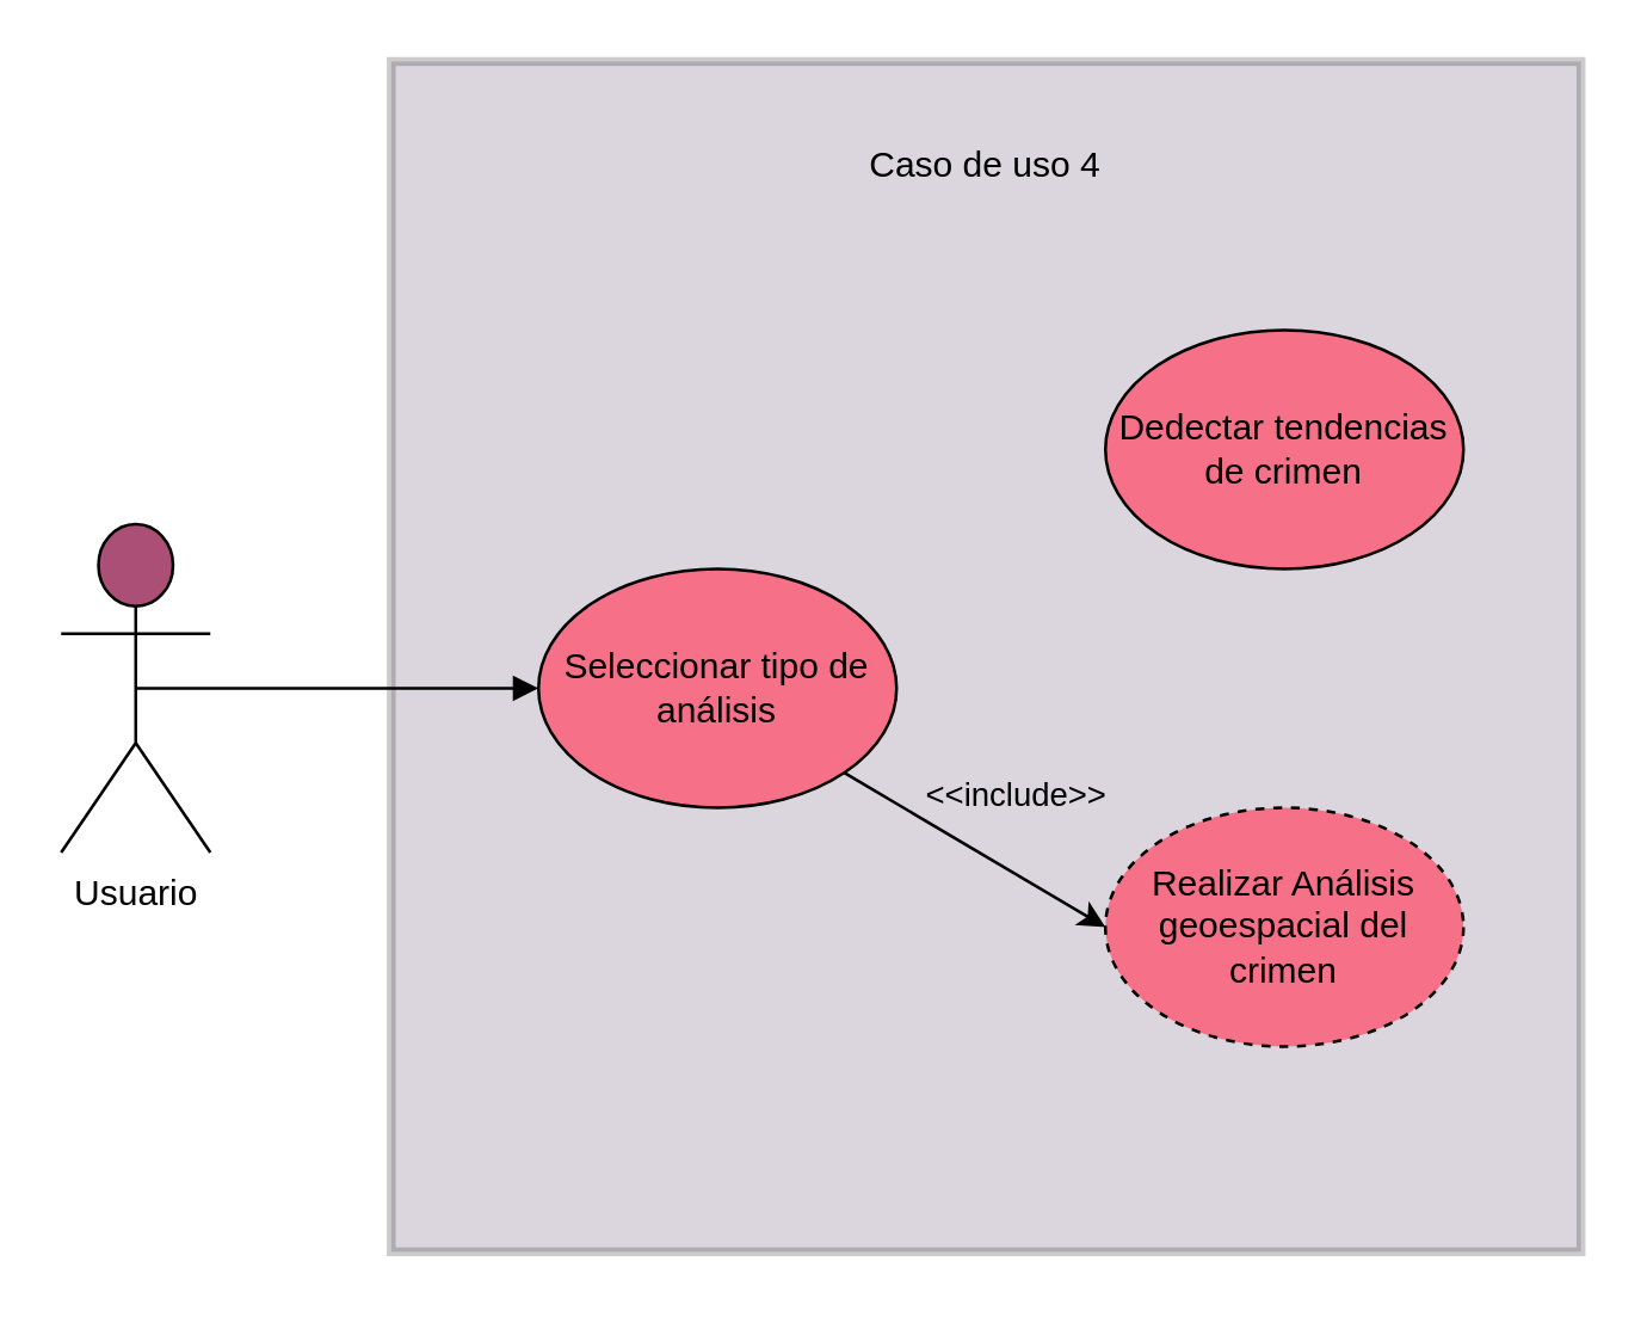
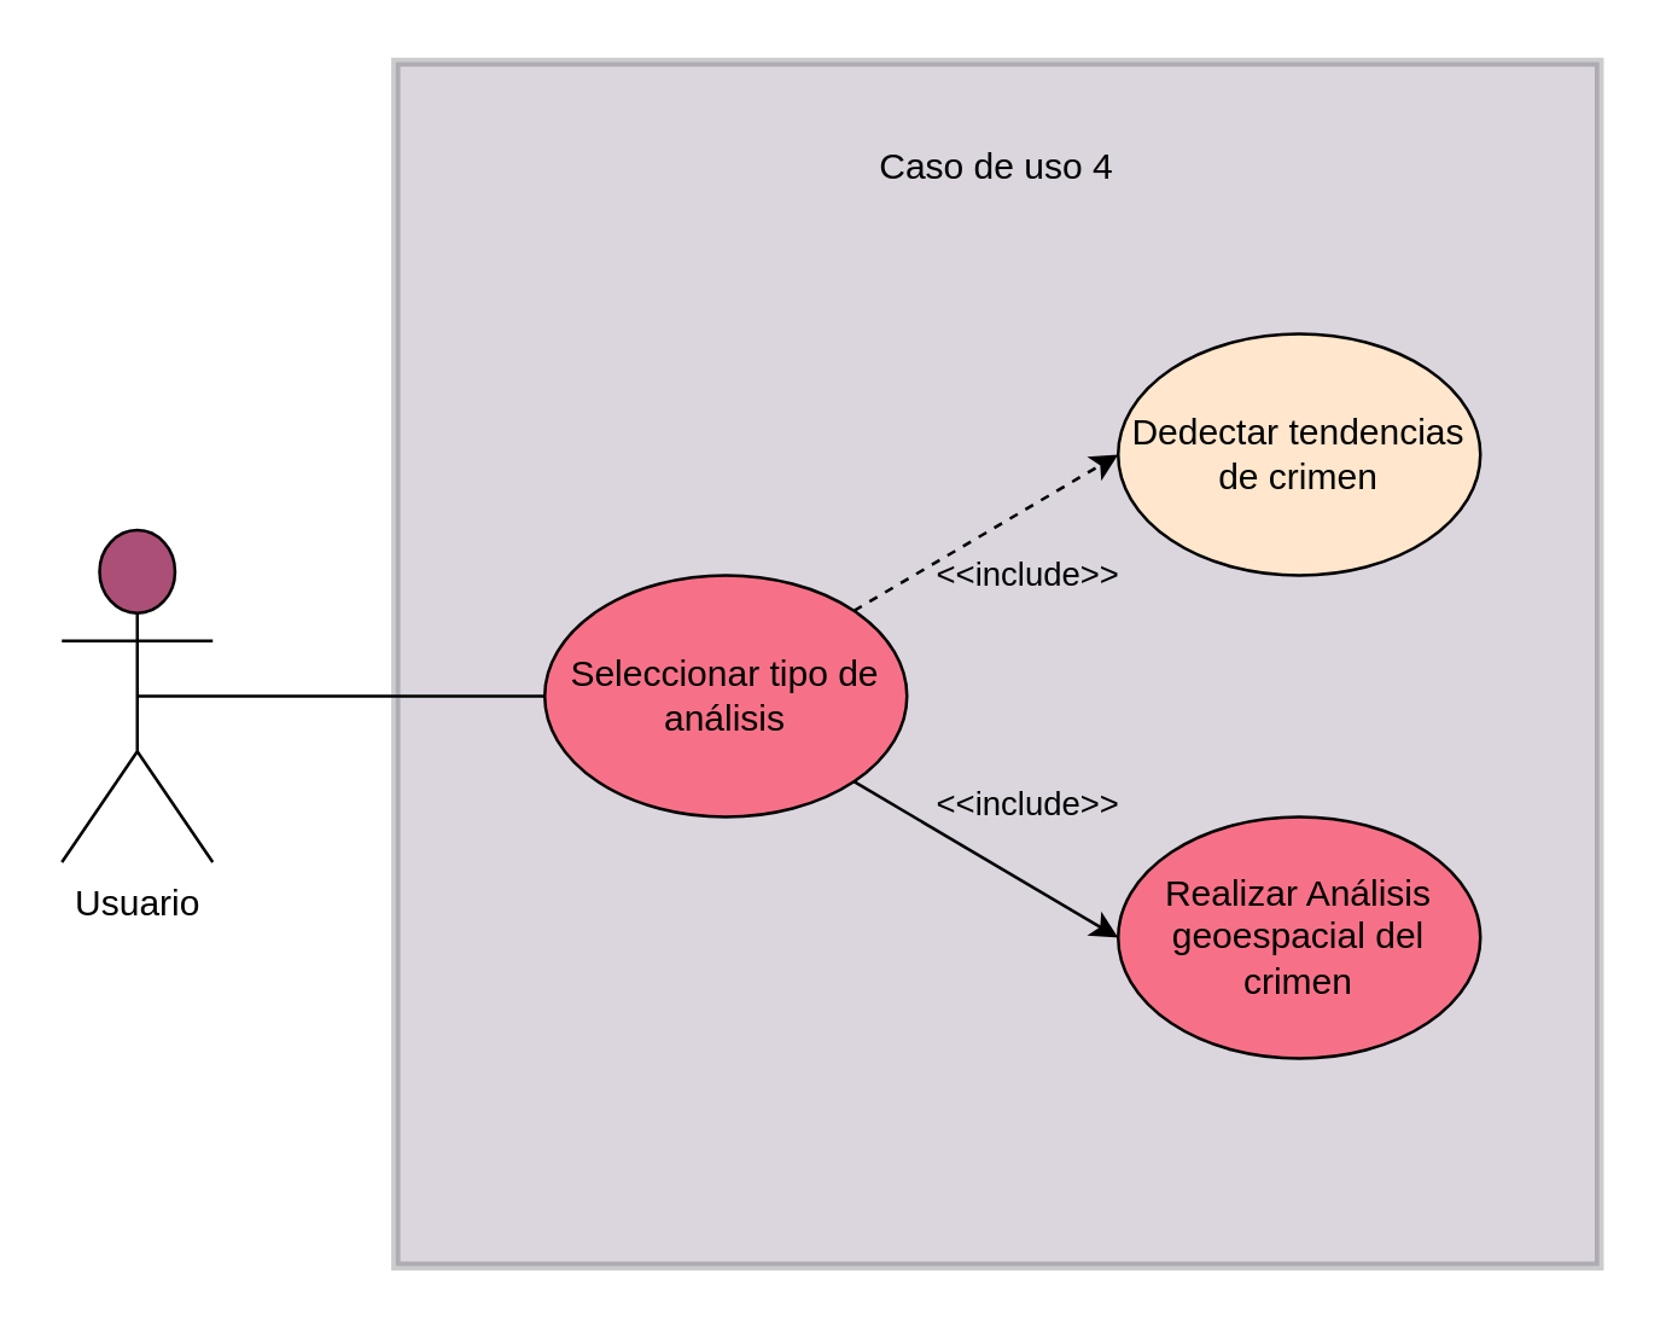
- <mxCell id="8" value="Dedectar tendencias de crimen" style="ellipse;whiteSpace=wrap;html=1;strokeWidth=1;fillColor=#F67188;" parent="1" vertex="1"><mxGeometry x="370" y="110" width="120" height="80" as="geometry" /></mxCell>
+ <mxCell id="8" value="Dedectar tendencias de crimen" style="ellipse;whiteSpace=wrap;html=1;strokeWidth=1;fillColor=#ffe6cc;" parent="1" vertex="1"><mxGeometry x="370" y="110" width="120" height="80" as="geometry" /></mxCell>
+ <mxCell id="9" value="" style="endArrow=classic;html=1;rounded=0;exitX=1;exitY=0;exitDx=0;exitDy=0;dashed=1;entryX=0;entryY=0.5;entryDx=0;entryDy=0;" parent="1" source="5" target="8" edge="1"><mxGeometry width="50" height="50" relative="1" as="geometry"><mxPoint x="510" y="272.5" as="sourcePoint" /><mxPoint x="620" y="272.5" as="targetPoint" /></mxGeometry></mxCell>
+ <mxCell id="10" value="&amp;lt;&amp;lt;include&amp;gt;&amp;gt;" style="edgeLabel;html=1;align=center;verticalAlign=middle;resizable=0;points=[];labelBackgroundColor=none;" parent="9" vertex="1" connectable="0"><mxGeometry x="-0.179" y="4" relative="1" as="geometry"><mxPoint x="23" y="13" as="offset" /></mxGeometry></mxCell>
- <mxCell id="6" value="" style="endArrow=block;html=1;rounded=0;entryX=0;entryY=0.5;entryDx=0;entryDy=0;exitX=0.5;exitY=0.5;exitDx=0;exitDy=0;exitPerimeter=0;" parent="1" source="2" target="5" edge="1"><mxGeometry width="50" height="50" relative="1" as="geometry"><mxPoint x="50" y="440" as="sourcePoint" /><mxPoint x="100" y="390" as="targetPoint" /></mxGeometry></mxCell>
+ <mxCell id="6" value="" style="endArrow=none;html=1;rounded=0;entryX=0;entryY=0.5;entryDx=0;entryDy=0;exitX=0.5;exitY=0.5;exitDx=0;exitDy=0;exitPerimeter=0;" parent="1" source="2" target="5" edge="1"><mxGeometry width="50" height="50" relative="1" as="geometry"><mxPoint x="50" y="440" as="sourcePoint" /><mxPoint x="100" y="390" as="targetPoint" /></mxGeometry></mxCell>
- <mxCell id="7" value="Realizar Análisis geoespacial del crimen" style="ellipse;whiteSpace=wrap;html=1;strokeWidth=1;fillColor=#F67188;dashed=1;" parent="1" vertex="1"><mxGeometry x="370" y="270" width="120" height="80" as="geometry" /></mxCell>
+ <mxCell id="7" value="Realizar Análisis geoespacial del crimen" style="ellipse;whiteSpace=wrap;html=1;strokeWidth=1;fillColor=#F67188;" parent="1" vertex="1"><mxGeometry x="370" y="270" width="120" height="80" as="geometry" /></mxCell>
